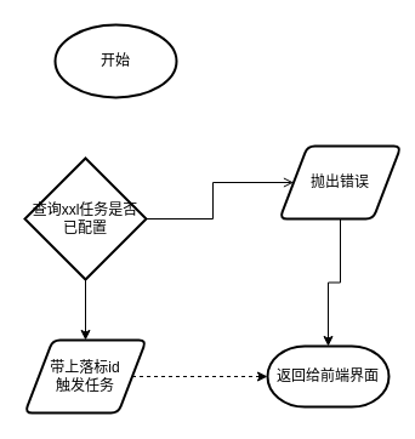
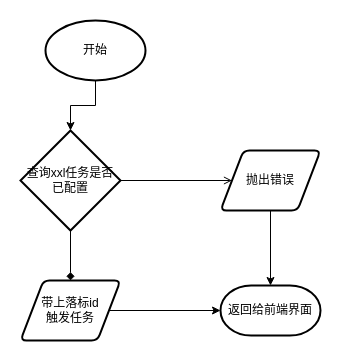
+ <mxCell id="2" style="edgeStyle=orthogonalEdgeStyle;rounded=0;orthogonalLoop=1;jettySize=auto;html=1;entryX=0.5;entryY=0;entryDx=0;entryDy=0;entryPerimeter=0;" parent="1" source="3" target="6" edge="1"><mxGeometry relative="1" as="geometry" /></mxCell>
- <mxCell id="8" value="抛出错误" style="shape=parallelogram;html=1;strokeWidth=2;perimeter=parallelogramPerimeter;whiteSpace=wrap;rounded=1;arcSize=12;size=0.23;" parent="1" vertex="1"><mxGeometry x="230" y="120" width="100" height="60" as="geometry" /></mxCell>
+ <mxCell id="8" value="抛出错误" style="shape=parallelogram;html=1;strokeWidth=2;perimeter=parallelogramPerimeter;whiteSpace=wrap;rounded=1;arcSize=12;size=0.23;" parent="1" vertex="1"><mxGeometry x="220" y="150" width="100" height="60" as="geometry" /></mxCell>
- <mxCell id="5" style="edgeStyle=orthogonalEdgeStyle;rounded=0;orthogonalLoop=1;jettySize=auto;html=1;entryX=0.5;entryY=0;entryDx=0;entryDy=0;" parent="1" source="6" target="10" edge="1"><mxGeometry relative="1" as="geometry" /></mxCell>
+ <mxCell id="5" style="edgeStyle=orthogonalEdgeStyle;rounded=0;orthogonalLoop=1;jettySize=auto;html=1;entryX=0.5;entryY=0;entryDx=0;entryDy=0;endArrow=diamond;" parent="1" source="6" target="10" edge="1"><mxGeometry relative="1" as="geometry" /></mxCell>
- <mxCell id="9" value="" style="edgeStyle=orthogonalEdgeStyle;rounded=0;orthogonalLoop=1;jettySize=auto;html=1;dashed=1;" parent="1" source="10" target="11" edge="1"><mxGeometry relative="1" as="geometry" /></mxCell>
+ <mxCell id="9" value="" style="edgeStyle=orthogonalEdgeStyle;rounded=0;orthogonalLoop=1;jettySize=auto;html=1;" parent="1" source="10" target="11" edge="1"><mxGeometry relative="1" as="geometry" /></mxCell>
